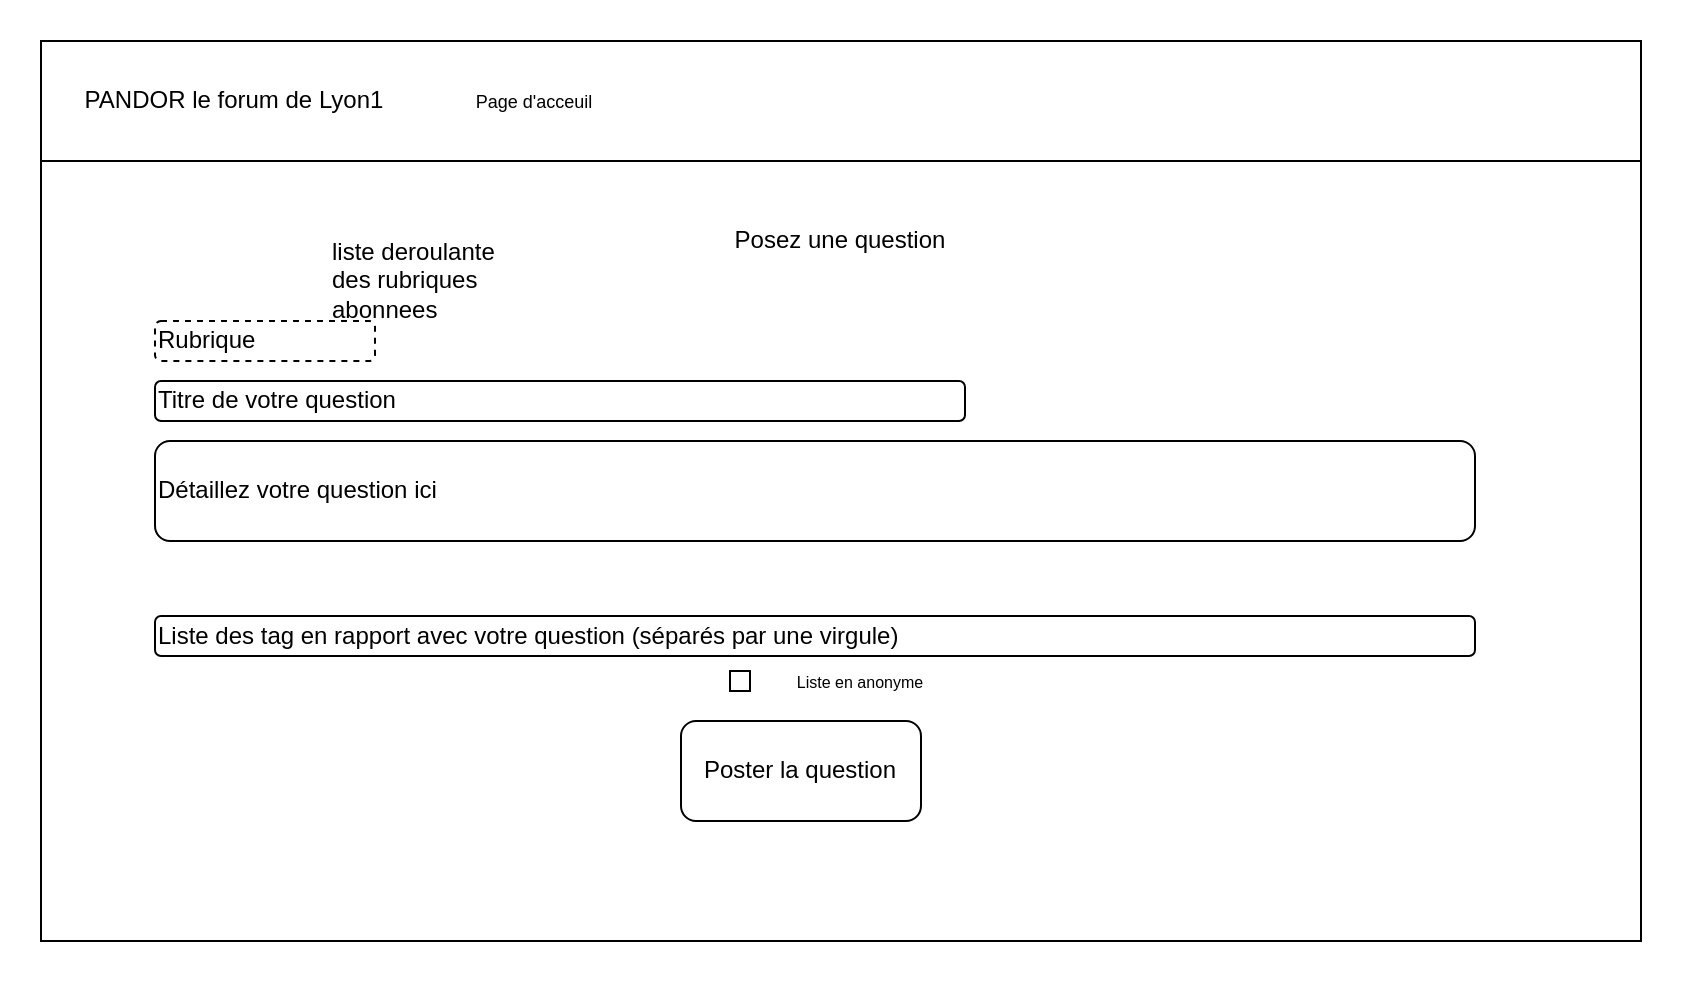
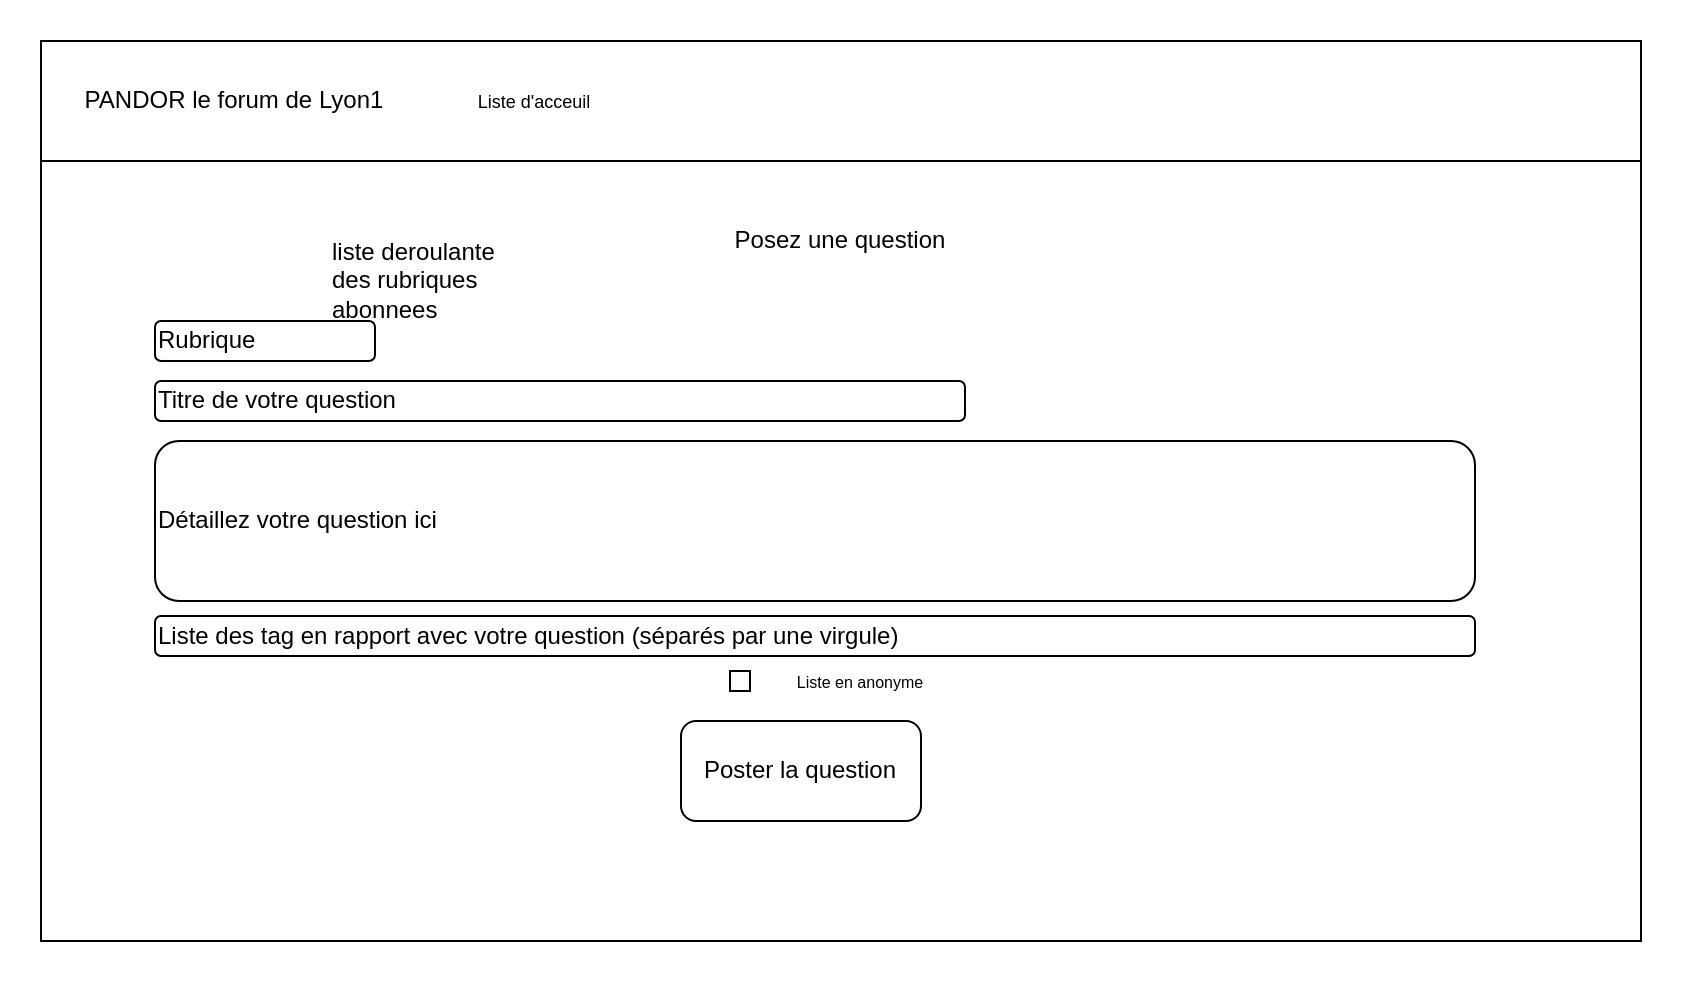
- <mxCell id="6" value="&lt;font style=&quot;font-size: 9px&quot;&gt;Page d'acceuil&lt;br&gt;&lt;/font&gt;" style="text;html=1;strokeColor=none;fillColor=none;align=center;verticalAlign=middle;whiteSpace=wrap;rounded=0;" parent="1" vertex="1"><mxGeometry x="197" y="40" width="140" height="20" as="geometry" /></mxCell>
+ <mxCell id="6" value="&lt;font style=&quot;font-size: 9px&quot;&gt;Liste d'acceuil&lt;br&gt;&lt;/font&gt;" style="text;html=1;strokeColor=none;fillColor=none;align=center;verticalAlign=middle;whiteSpace=wrap;rounded=0;" parent="1" vertex="1"><mxGeometry x="197" y="40" width="140" height="20" as="geometry" /></mxCell>
- <mxCell id="12" value="Rubrique" style="rounded=1;whiteSpace=wrap;html=1;align=left;dashed=1;" parent="1" vertex="1"><mxGeometry x="77" y="160" width="110" height="20" as="geometry" /></mxCell>
+ <mxCell id="12" value="Rubrique" style="rounded=1;whiteSpace=wrap;html=1;align=left;" parent="1" vertex="1"><mxGeometry x="77" y="160" width="110" height="20" as="geometry" /></mxCell>
- <mxCell id="7" value="&lt;div align=&quot;left&quot;&gt;Détaillez votre question ici&lt;br&gt;&lt;/div&gt;" style="rounded=1;whiteSpace=wrap;html=1;align=left;" parent="1" vertex="1"><mxGeometry x="77" y="220" width="660" height="50" as="geometry" /></mxCell>
+ <mxCell id="7" value="&lt;div align=&quot;left&quot;&gt;Détaillez votre question ici&lt;br&gt;&lt;/div&gt;" style="rounded=1;whiteSpace=wrap;html=1;align=left;" parent="1" vertex="1"><mxGeometry x="77" y="220" width="660" height="80" as="geometry" /></mxCell>
